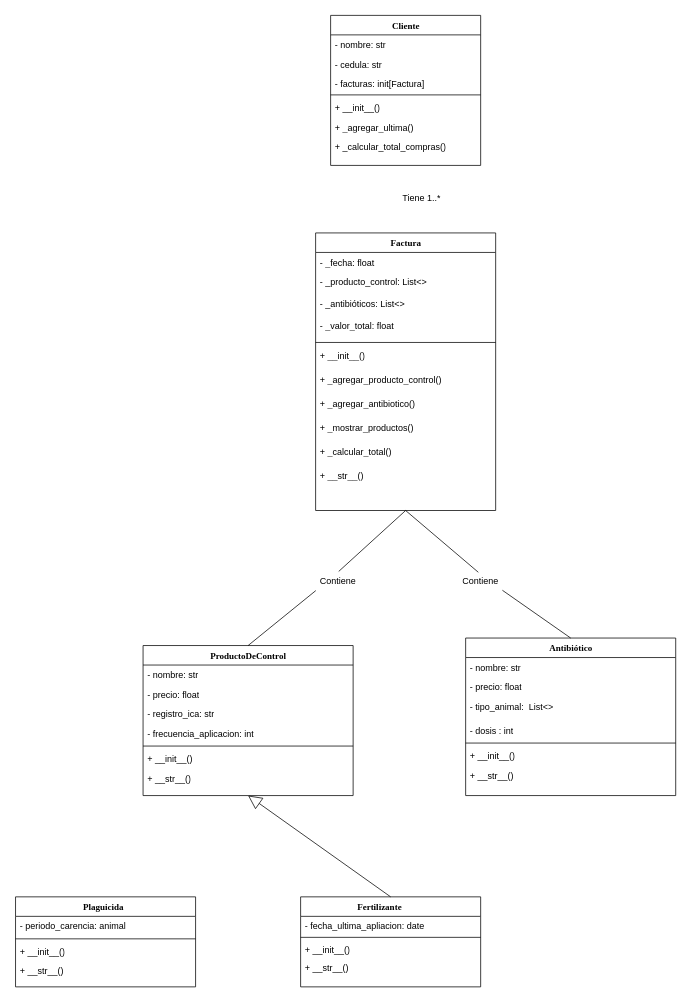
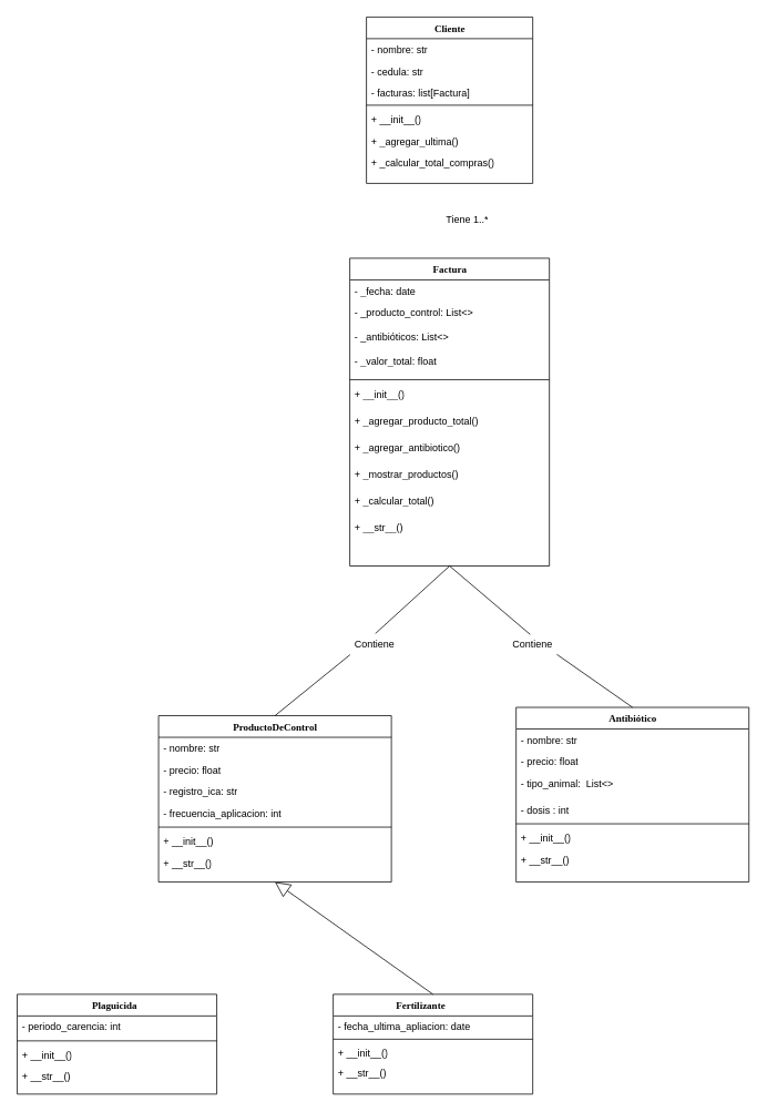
- <mxCell id="13" value="- facturas: init[Factura]" style="text;html=1;strokeColor=none;fillColor=none;align=left;verticalAlign=top;spacingLeft=4;spacingRight=4;whiteSpace=wrap;overflow=hidden;rotatable=0;points=[[0,0.5],[1,0.5]];portConstraint=eastwest;" parent="10" vertex="1"><mxGeometry y="78" width="200" height="24" as="geometry" /></mxCell>
+ <mxCell id="13" value="- facturas: list[Factura]" style="text;html=1;strokeColor=none;fillColor=none;align=left;verticalAlign=top;spacingLeft=4;spacingRight=4;whiteSpace=wrap;overflow=hidden;rotatable=0;points=[[0,0.5],[1,0.5]];portConstraint=eastwest;" parent="10" vertex="1"><mxGeometry y="78" width="200" height="24" as="geometry" /></mxCell>
- <mxCell id="27" value="- _fecha: float&amp;nbsp;" style="text;html=1;strokeColor=none;fillColor=none;align=left;verticalAlign=top;spacingLeft=4;spacingRight=4;whiteSpace=wrap;overflow=hidden;rotatable=0;points=[[0,0.5],[1,0.5]];portConstraint=eastwest;" parent="26" vertex="1"><mxGeometry y="26" width="240" height="26" as="geometry" /></mxCell>
+ <mxCell id="27" value="- _fecha: date&amp;nbsp;" style="text;html=1;strokeColor=none;fillColor=none;align=left;verticalAlign=top;spacingLeft=4;spacingRight=4;whiteSpace=wrap;overflow=hidden;rotatable=0;points=[[0,0.5],[1,0.5]];portConstraint=eastwest;" parent="26" vertex="1"><mxGeometry y="26" width="240" height="26" as="geometry" /></mxCell>
- <mxCell id="32" value="+&amp;nbsp;_agregar_producto_control()" style="text;html=1;strokeColor=none;fillColor=none;align=left;verticalAlign=top;spacingLeft=4;spacingRight=4;whiteSpace=wrap;overflow=hidden;rotatable=0;points=[[0,0.5],[1,0.5]];portConstraint=eastwest;" vertex="1" parent="26"><mxGeometry y="182" width="240" height="32" as="geometry" /></mxCell>
+ <mxCell id="32" value="+&amp;nbsp;_agregar_producto_total()" style="text;html=1;strokeColor=none;fillColor=none;align=left;verticalAlign=top;spacingLeft=4;spacingRight=4;whiteSpace=wrap;overflow=hidden;rotatable=0;points=[[0,0.5],[1,0.5]];portConstraint=eastwest;" vertex="1" parent="26"><mxGeometry y="182" width="240" height="32" as="geometry" /></mxCell>
- <mxCell id="38" value="- periodo_carencia: animal&amp;nbsp;&lt;div&gt;&lt;br&gt;&lt;/div&gt;" style="text;html=1;strokeColor=none;fillColor=none;align=left;verticalAlign=top;spacingLeft=4;spacingRight=4;whiteSpace=wrap;overflow=hidden;rotatable=0;points=[[0,0.5],[1,0.5]];portConstraint=eastwest;" parent="37" vertex="1"><mxGeometry y="26" width="240" height="26" as="geometry" /></mxCell>
+ <mxCell id="38" value="- periodo_carencia: int&amp;nbsp;&lt;div&gt;&lt;br&gt;&lt;/div&gt;" style="text;html=1;strokeColor=none;fillColor=none;align=left;verticalAlign=top;spacingLeft=4;spacingRight=4;whiteSpace=wrap;overflow=hidden;rotatable=0;points=[[0,0.5],[1,0.5]];portConstraint=eastwest;" parent="37" vertex="1"><mxGeometry y="26" width="240" height="26" as="geometry" /></mxCell>
